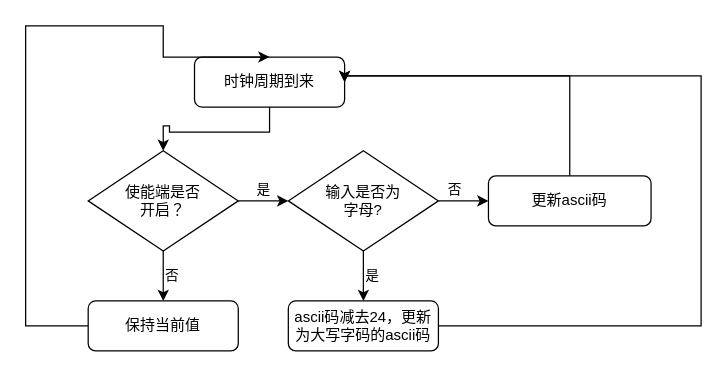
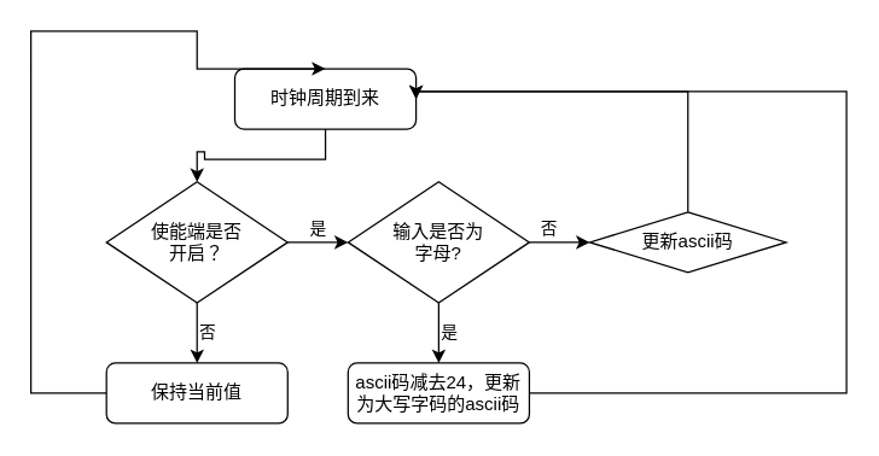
- <mxCell id="15" value="更新ascii码" style="rounded=1;whiteSpace=wrap;html=1;" vertex="1" parent="1"><mxGeometry x="390" y="140" width="130" height="40" as="geometry" /></mxCell>
+ <mxCell id="15" value="更新ascii码" style="rhombus;whiteSpace=wrap;html=1;" vertex="1" parent="1"><mxGeometry x="390" y="140" width="130" height="40" as="geometry" /></mxCell>
